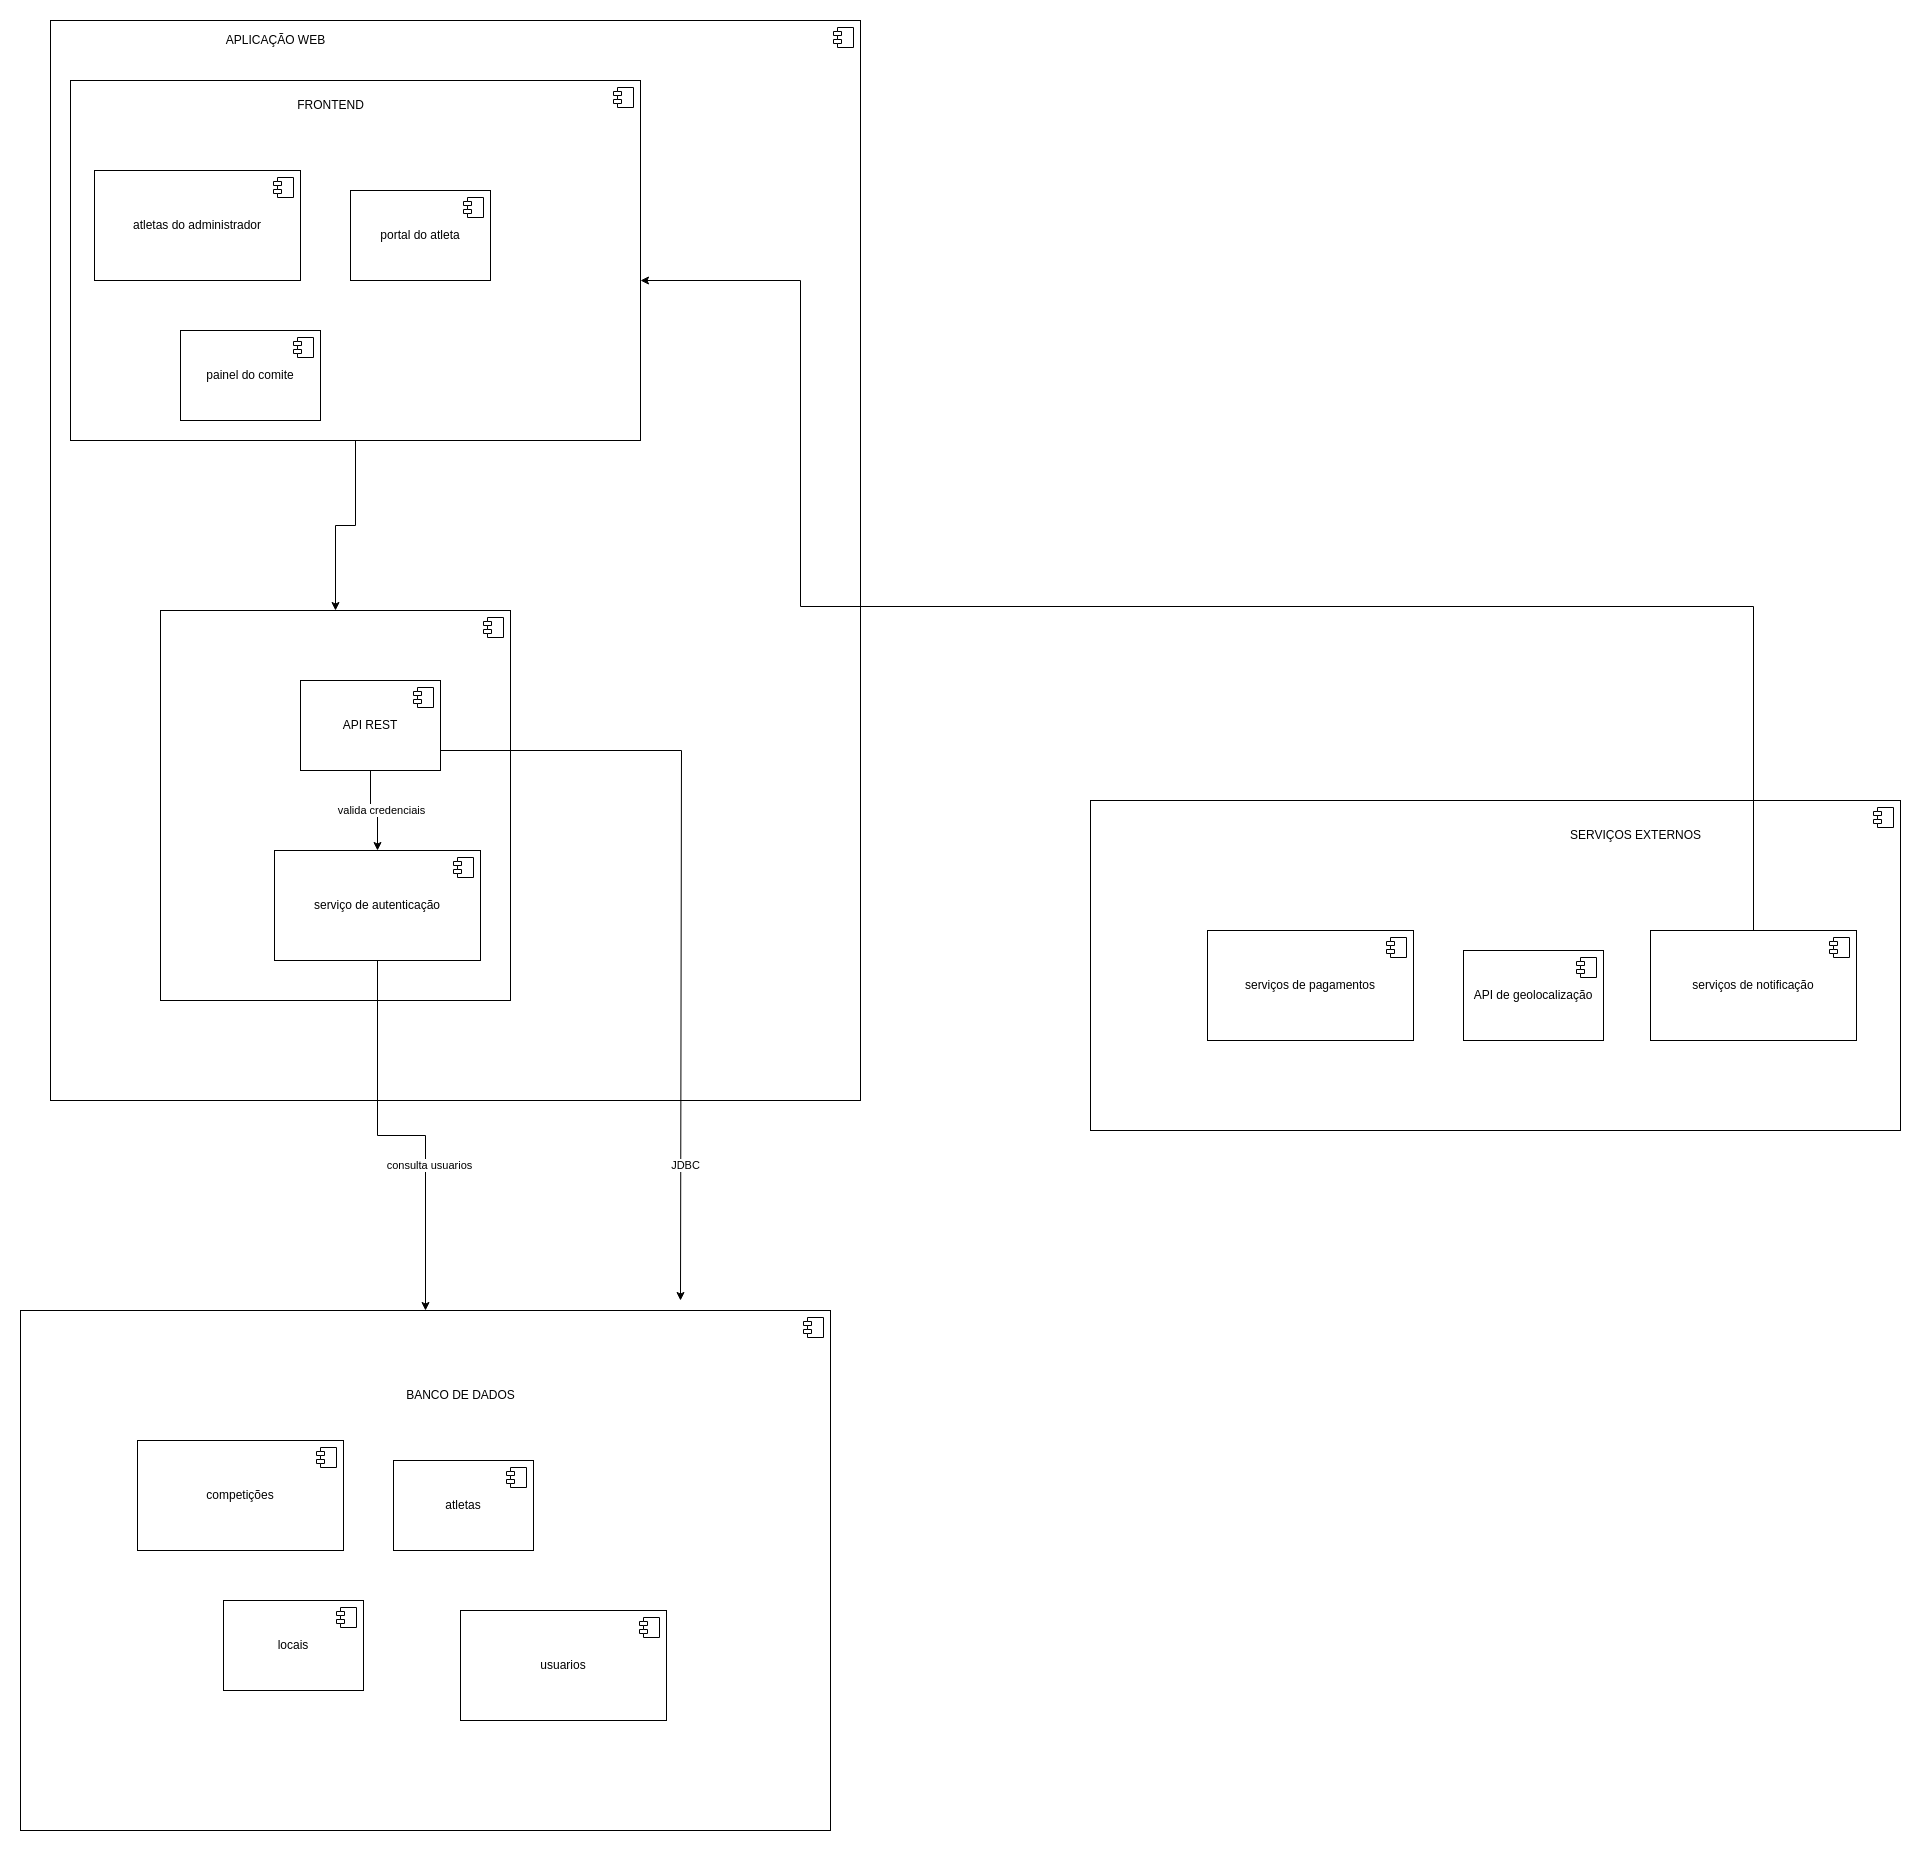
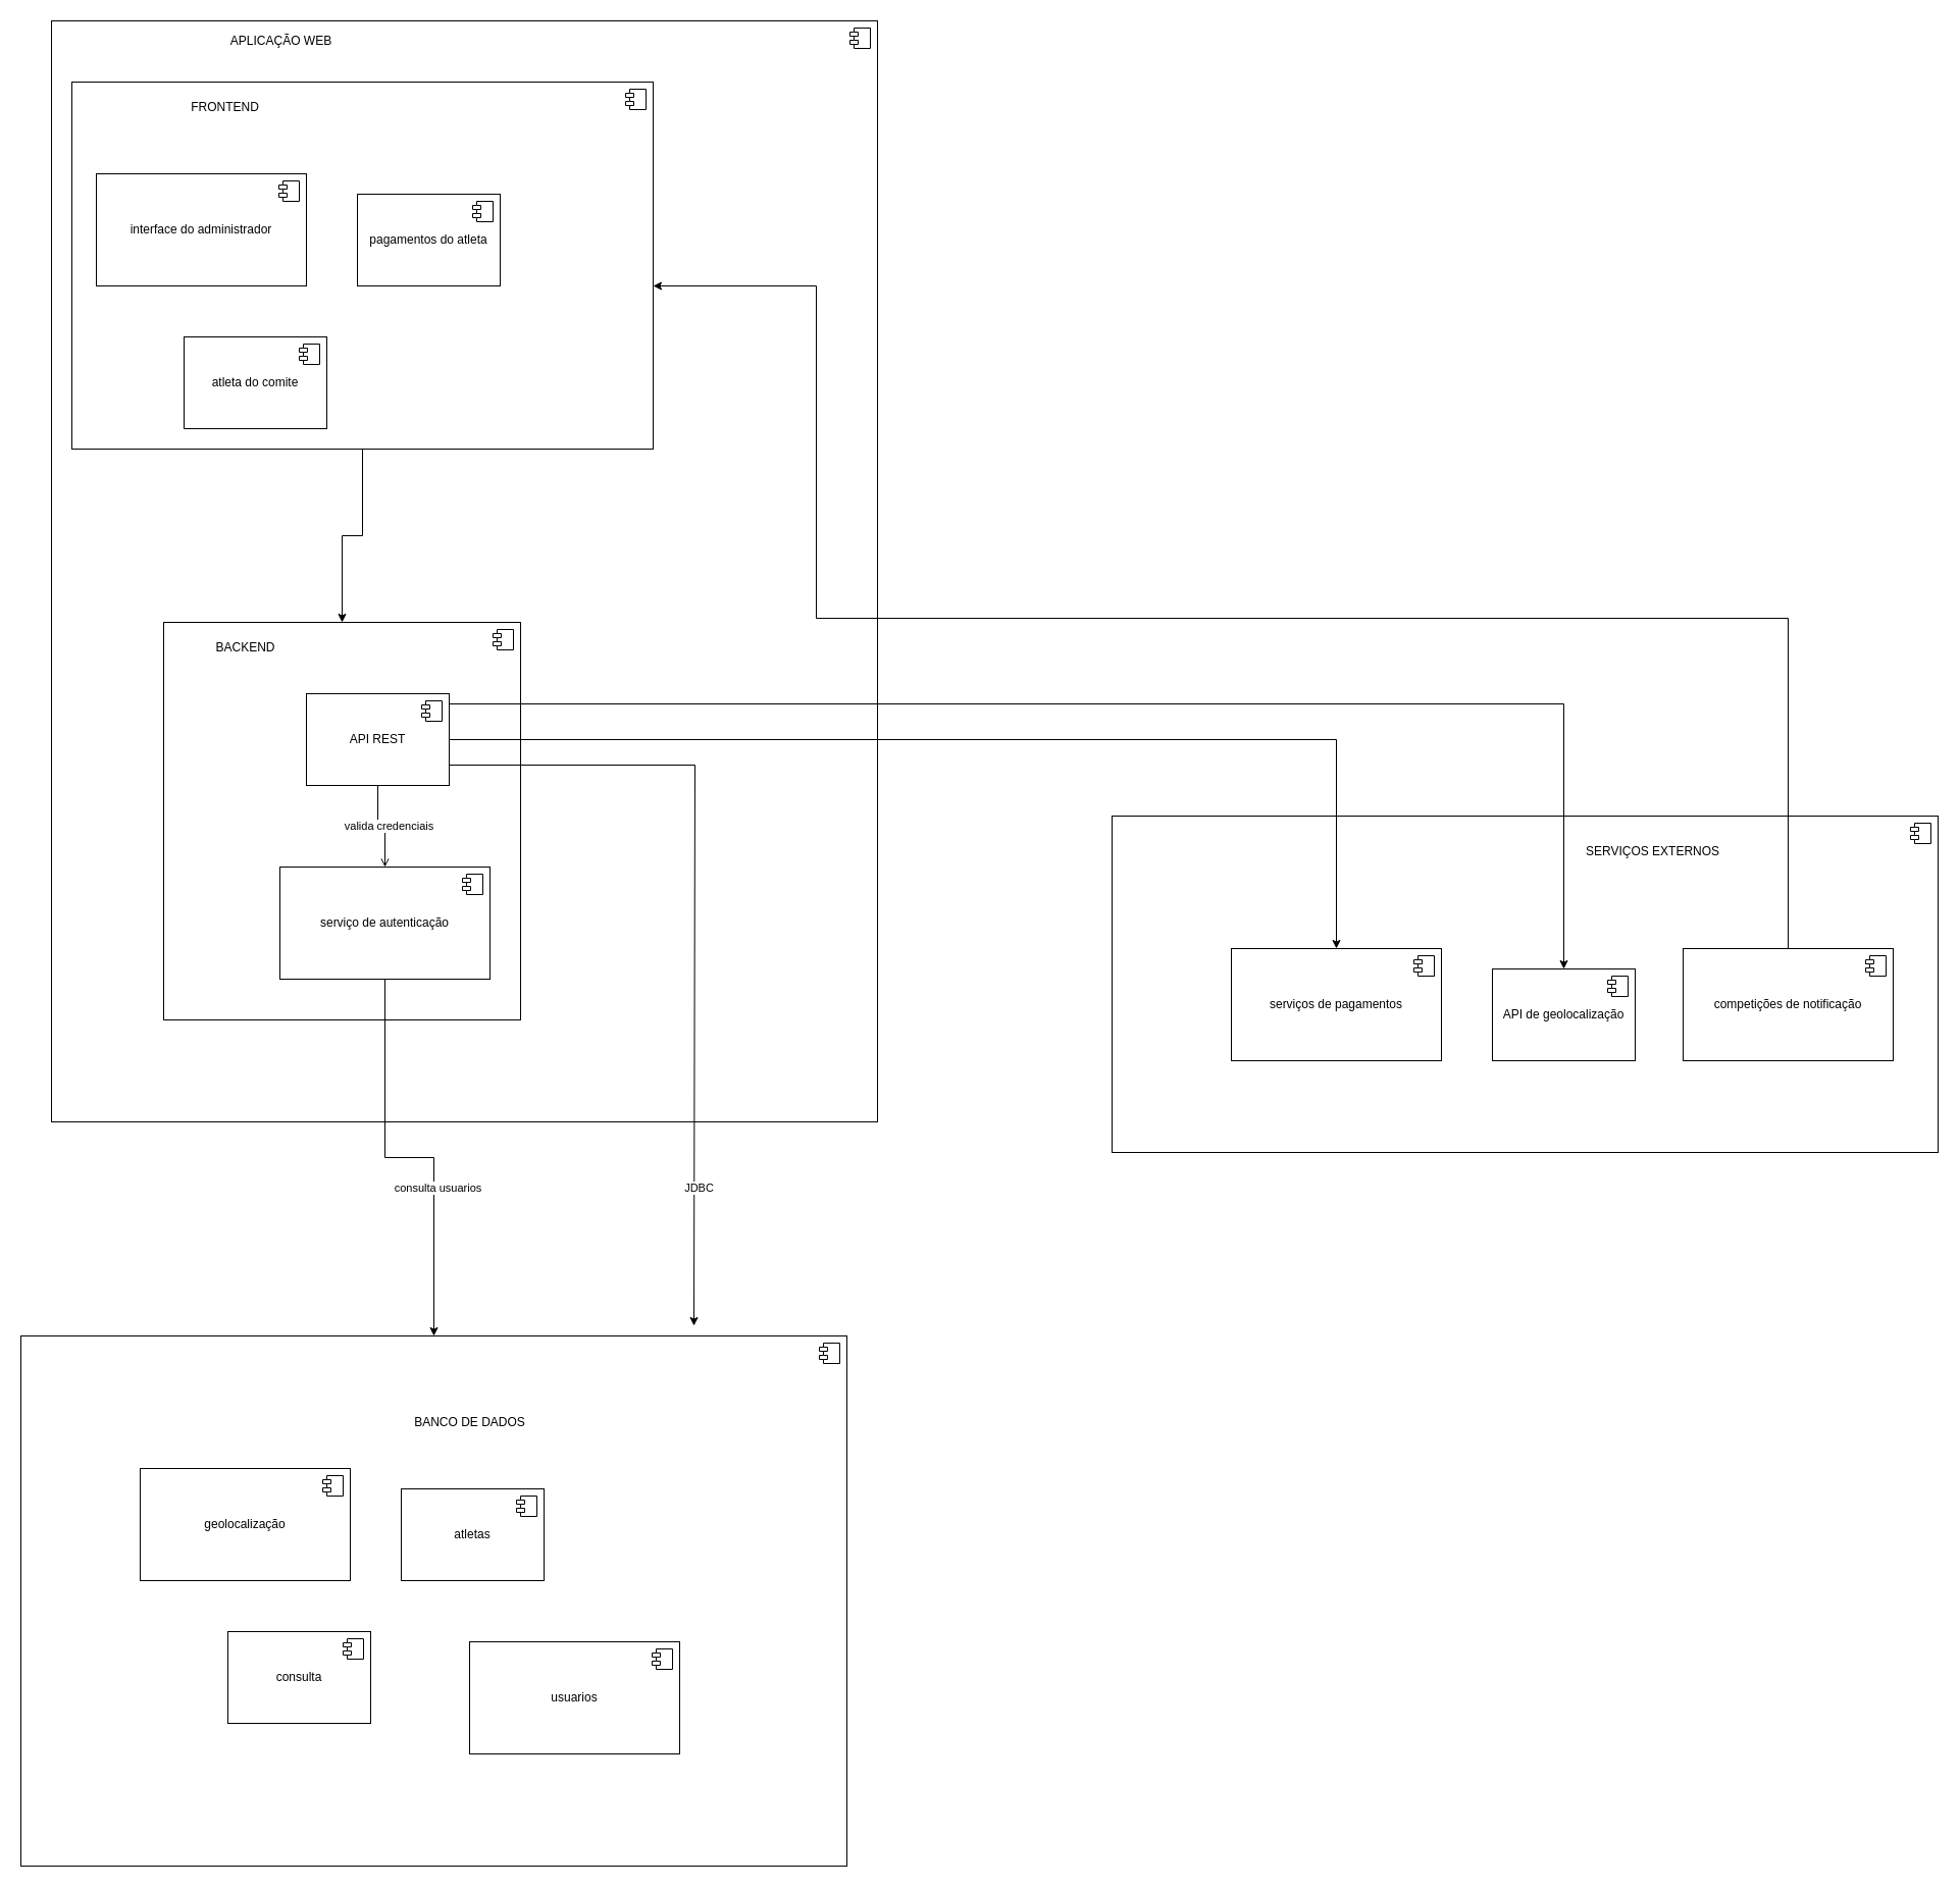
- <mxCell id="13" value="FRONTEND" style="text;html=1;align=center;verticalAlign=middle;resizable=0;points=[];autosize=1;strokeColor=none;fillColor=none;" vertex="1" parent="1"><mxGeometry x="285" y="90" width="90" height="30" as="geometry" /></mxCell>
+ <mxCell id="13" value="FRONTEND" style="text;html=1;align=center;verticalAlign=middle;resizable=0;points=[];autosize=1;strokeColor=none;fillColor=none;" vertex="1" parent="1"><mxGeometry x="175" y="90" width="90" height="30" as="geometry" /></mxCell>
- <mxCell id="7" value="atletas do administrador" style="html=1;dropTarget=0;whiteSpace=wrap;" vertex="1" parent="1"><mxGeometry x="94" y="170" width="206" height="110" as="geometry" /></mxCell>
+ <mxCell id="7" value="interface do administrador" style="html=1;dropTarget=0;whiteSpace=wrap;" vertex="1" parent="1"><mxGeometry x="94" y="170" width="206" height="110" as="geometry" /></mxCell>
- <mxCell id="9" value="portal do atleta" style="html=1;dropTarget=0;whiteSpace=wrap;" vertex="1" parent="1"><mxGeometry x="350" y="190" width="140" height="90" as="geometry" /></mxCell>
+ <mxCell id="9" value="pagamentos do atleta" style="html=1;dropTarget=0;whiteSpace=wrap;" vertex="1" parent="1"><mxGeometry x="350" y="190" width="140" height="90" as="geometry" /></mxCell>
- <mxCell id="11" value="painel do comite" style="html=1;dropTarget=0;whiteSpace=wrap;" vertex="1" parent="1"><mxGeometry x="180" y="330" width="140" height="90" as="geometry" /></mxCell>
+ <mxCell id="11" value="atleta do comite" style="html=1;dropTarget=0;whiteSpace=wrap;" vertex="1" parent="1"><mxGeometry x="180" y="330" width="140" height="90" as="geometry" /></mxCell>
+ <mxCell id="26" value="BACKEND" style="text;html=1;align=center;verticalAlign=middle;resizable=0;points=[];autosize=1;strokeColor=none;fillColor=none;" vertex="1" parent="1"><mxGeometry x="200" y="620" width="80" height="30" as="geometry" /></mxCell>
+ <mxCell id="51" style="edgeStyle=orthogonalEdgeStyle;rounded=0;orthogonalLoop=1;jettySize=auto;html=1;" edge="1" parent="1" source="24" target="44"><mxGeometry relative="1" as="geometry"><Array as="points"><mxPoint x="1533" y="690" /></Array></mxGeometry></mxCell>
+ <mxCell id="50" style="edgeStyle=orthogonalEdgeStyle;rounded=0;orthogonalLoop=1;jettySize=auto;html=1;" edge="1" parent="1" source="24" target="42"><mxGeometry relative="1" as="geometry" /></mxCell>
- <mxCell id="49" value="SERVIÇOS EXTERNOS" style="text;html=1;align=center;verticalAlign=middle;resizable=0;points=[];autosize=1;strokeColor=none;fillColor=none;" vertex="1" parent="1"><mxGeometry x="1560" y="820" width="150" height="30" as="geometry" /></mxCell>
+ <mxCell id="49" value="SERVIÇOS EXTERNOS" style="text;html=1;align=center;verticalAlign=middle;resizable=0;points=[];autosize=1;strokeColor=none;fillColor=none;" vertex="1" parent="1"><mxGeometry x="1545" y="820" width="150" height="30" as="geometry" /></mxCell>
- <mxCell id="20" style="edgeStyle=orthogonalEdgeStyle;rounded=0;orthogonalLoop=1;jettySize=auto;html=1;entryX=0.5;entryY=0;entryDx=0;entryDy=0;" edge="1" parent="1" source="24" target="18"><mxGeometry relative="1" as="geometry" /></mxCell>
+ <mxCell id="20" style="edgeStyle=orthogonalEdgeStyle;rounded=0;orthogonalLoop=1;jettySize=auto;html=1;entryX=0.5;entryY=0;entryDx=0;entryDy=0;endArrow=open;" edge="1" parent="1" source="24" target="18"><mxGeometry relative="1" as="geometry" /></mxCell>
- <mxCell id="47" value="serviços de notificação" style="html=1;dropTarget=0;whiteSpace=wrap;" vertex="1" parent="1"><mxGeometry x="1650" y="930" width="206" height="110" as="geometry" /></mxCell>
+ <mxCell id="47" value="competições de notificação" style="html=1;dropTarget=0;whiteSpace=wrap;" vertex="1" parent="1"><mxGeometry x="1650" y="930" width="206" height="110" as="geometry" /></mxCell>
- <mxCell id="31" value="competições" style="html=1;dropTarget=0;whiteSpace=wrap;" vertex="1" parent="1"><mxGeometry x="137" y="1440" width="206" height="110" as="geometry" /></mxCell>
+ <mxCell id="31" value="geolocalização" style="html=1;dropTarget=0;whiteSpace=wrap;" vertex="1" parent="1"><mxGeometry x="137" y="1440" width="206" height="110" as="geometry" /></mxCell>
- <mxCell id="35" value="locais" style="html=1;dropTarget=0;whiteSpace=wrap;" vertex="1" parent="1"><mxGeometry x="223" y="1600" width="140" height="90" as="geometry" /></mxCell>
+ <mxCell id="35" value="consulta" style="html=1;dropTarget=0;whiteSpace=wrap;" vertex="1" parent="1"><mxGeometry x="223" y="1600" width="140" height="90" as="geometry" /></mxCell>
